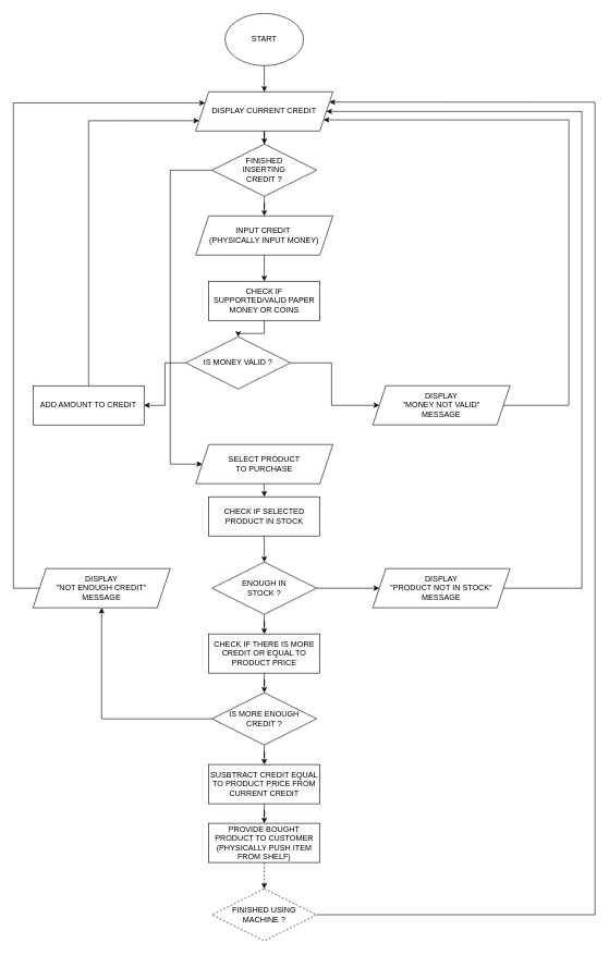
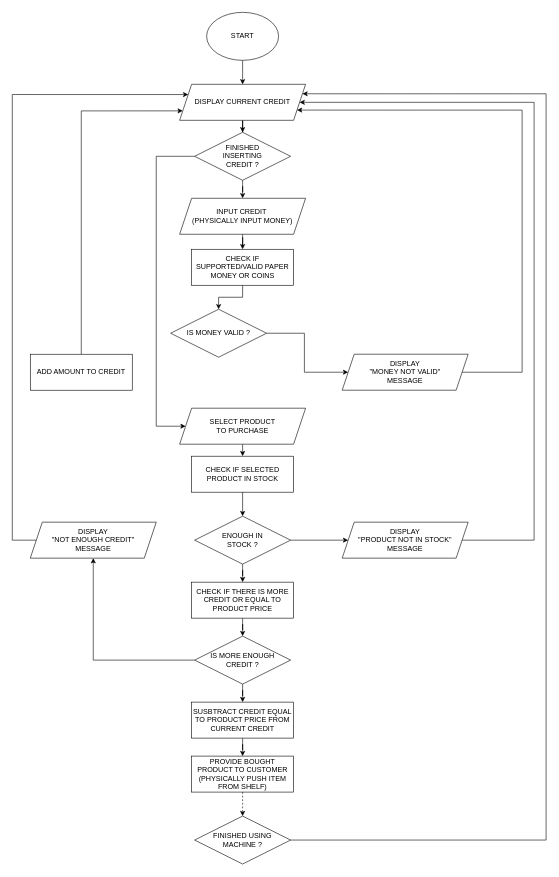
- <mxCell id="9" value="CHECK IF SUPPORTED/VALID PAPER MONEY OR COINS" style="rounded=0;whiteSpace=wrap;html=1;" parent="1" vertex="1"><mxGeometry x="319" y="430" width="170" height="60" as="geometry" /></mxCell>
+ <mxCell id="9" value="CHECK IF SUPPORTED/VALID PAPER MONEY OR COINS" style="rounded=0;whiteSpace=wrap;html=1;" parent="1" vertex="1"><mxGeometry x="319" y="415" width="170" height="60" as="geometry" /></mxCell>
- <mxCell id="11" style="edgeStyle=orthogonalEdgeStyle;rounded=0;orthogonalLoop=1;jettySize=auto;html=1;entryX=1;entryY=0.5;entryDx=0;entryDy=0;" parent="1" source="12" target="14" edge="1"><mxGeometry relative="1" as="geometry" /></mxCell>
- <mxCell id="41" value="FINISHED USING &lt;br&gt;MACHINE ?" style="rhombus;whiteSpace=wrap;html=1;dashed=1;" parent="1" vertex="1"><mxGeometry x="324" y="1360" width="160" height="80" as="geometry" /></mxCell>
+ <mxCell id="41" value="FINISHED USING &lt;br&gt;MACHINE ?" style="rhombus;whiteSpace=wrap;html=1;" parent="1" vertex="1"><mxGeometry x="324" y="1360" width="160" height="80" as="geometry" /></mxCell>
